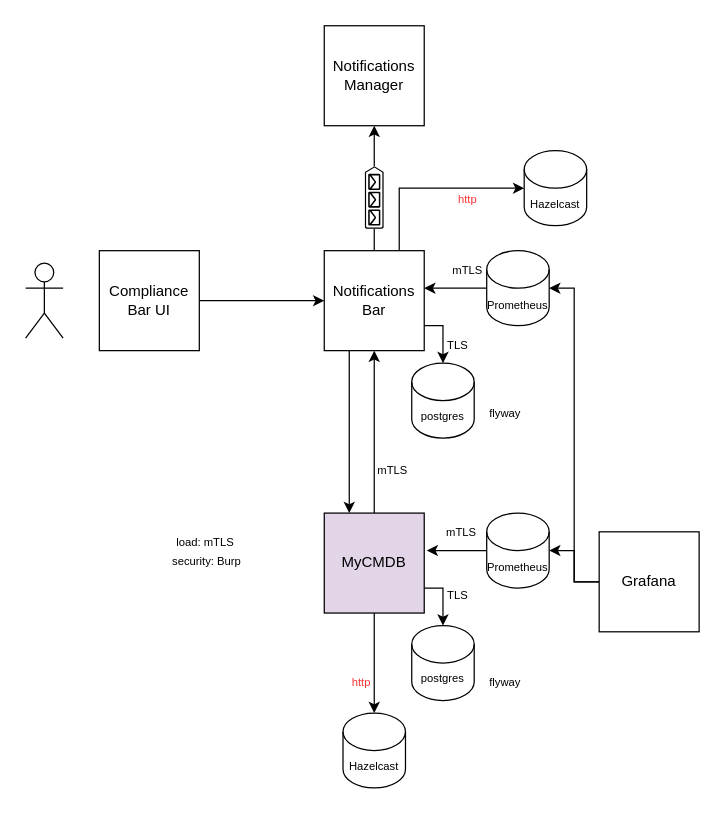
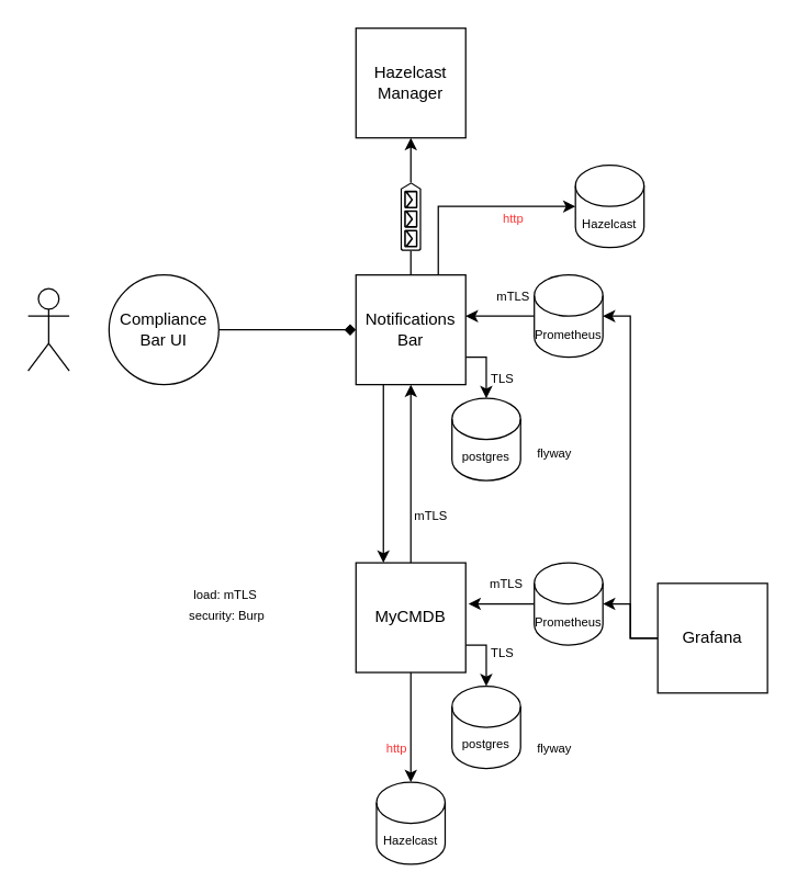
- <mxCell id="22" value="&lt;font style=&quot;font-size: 12px&quot;&gt;Notifications Manager&lt;br&gt;&lt;/font&gt;" style="whiteSpace=wrap;html=1;aspect=fixed;fontSize=9;" parent="1" vertex="1"><mxGeometry x="259" y="20" width="80" height="80" as="geometry" /></mxCell>
+ <mxCell id="22" value="&lt;font style=&quot;font-size: 12px&quot;&gt;Hazelcast Manager&lt;br&gt;&lt;/font&gt;" style="whiteSpace=wrap;html=1;aspect=fixed;fontSize=9;" parent="1" vertex="1"><mxGeometry x="259" y="20" width="80" height="80" as="geometry" /></mxCell>
- <mxCell id="24" value="Compliance Bar UI" style="whiteSpace=wrap;html=1;aspect=fixed;fontSize=12;fillColor=#FFFFFF;" parent="1" vertex="1"><mxGeometry x="79" y="200" width="80" height="80" as="geometry" /></mxCell>
+ <mxCell id="24" value="Compliance Bar UI" style="ellipse;whiteSpace=wrap;html=1;aspect=fixed;fontSize=12;fillColor=#FFFFFF;" parent="1" vertex="1"><mxGeometry x="79" y="200" width="80" height="80" as="geometry" /></mxCell>
- <mxCell id="23" style="edgeStyle=orthogonalEdgeStyle;rounded=0;orthogonalLoop=1;jettySize=auto;html=1;exitX=1;exitY=0.5;exitDx=0;exitDy=0;entryX=0;entryY=0.5;entryDx=0;entryDy=0;fontSize=12;endArrow=classic;endFill=1;" parent="1" source="24" target="9" edge="1"><mxGeometry relative="1" as="geometry" /></mxCell>
+ <mxCell id="23" style="edgeStyle=orthogonalEdgeStyle;rounded=0;orthogonalLoop=1;jettySize=auto;html=1;exitX=1;exitY=0.5;exitDx=0;exitDy=0;entryX=0;entryY=0.5;entryDx=0;entryDy=0;fontSize=12;endArrow=diamond;endFill=1;" parent="1" source="24" target="9" edge="1"><mxGeometry relative="1" as="geometry" /></mxCell>
- <mxCell id="5" value="MyCMDB" style="whiteSpace=wrap;html=1;aspect=fixed;fillColor=#e1d5e7;" parent="1" vertex="1"><mxGeometry x="259" y="410" width="80" height="80" as="geometry" /></mxCell>
+ <mxCell id="5" value="MyCMDB" style="whiteSpace=wrap;html=1;aspect=fixed;" parent="1" vertex="1"><mxGeometry x="259" y="410" width="80" height="80" as="geometry" /></mxCell>
